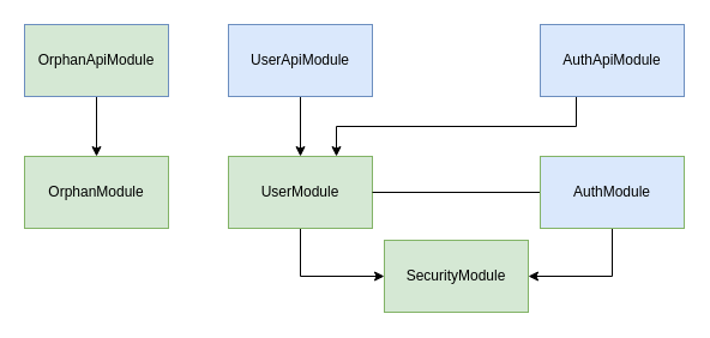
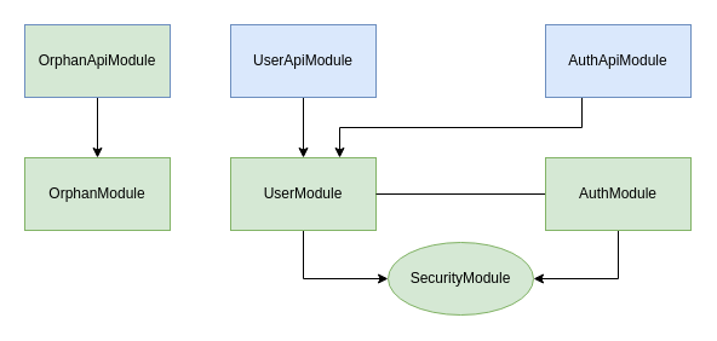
- <mxCell id="6" value="AuthModule" style="rounded=0;whiteSpace=wrap;html=1;fillColor=#dae8fc;strokeColor=#82b366;" parent="1" vertex="1"><mxGeometry x="450" y="130" width="120" height="60" as="geometry" /></mxCell>
+ <mxCell id="6" value="AuthModule" style="rounded=0;whiteSpace=wrap;html=1;fillColor=#d5e8d4;strokeColor=#82b366;" parent="1" vertex="1"><mxGeometry x="450" y="130" width="120" height="60" as="geometry" /></mxCell>
- <mxCell id="11" value="SecurityModule" style="rounded=0;whiteSpace=wrap;html=1;fillColor=#d5e8d4;strokeColor=#82b366;" parent="1" vertex="1"><mxGeometry x="320" y="200" width="120" height="60" as="geometry" /></mxCell>
+ <mxCell id="11" value="SecurityModule" style="ellipse;whiteSpace=wrap;html=1;fillColor=#d5e8d4;strokeColor=#82b366;" parent="1" vertex="1"><mxGeometry x="320" y="200" width="120" height="60" as="geometry" /></mxCell>
